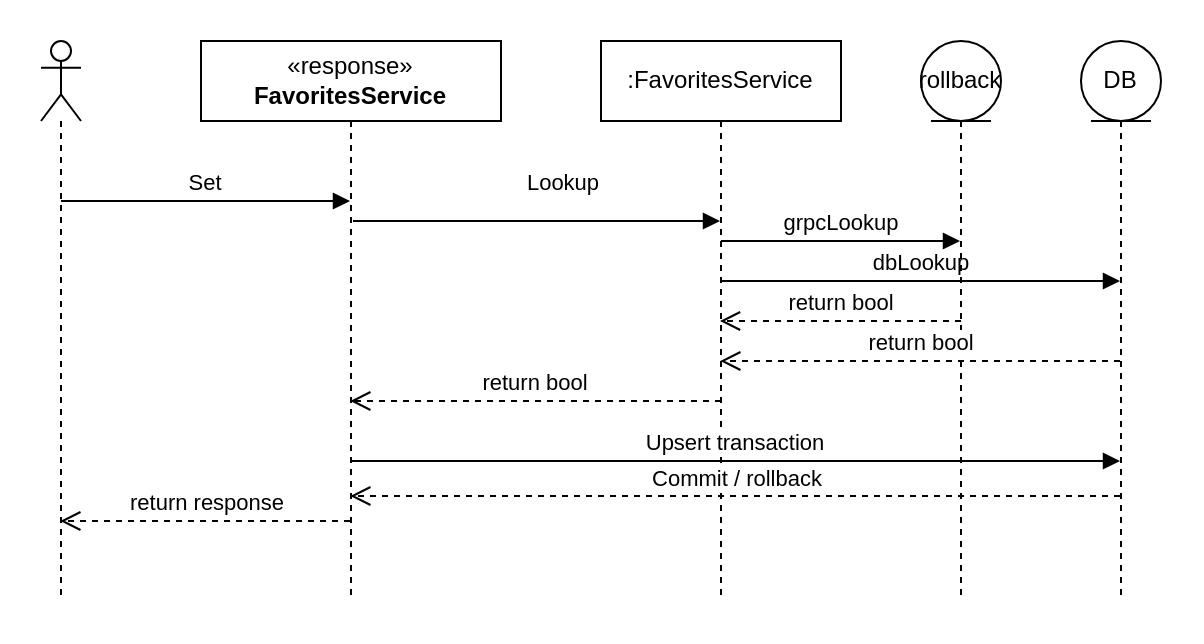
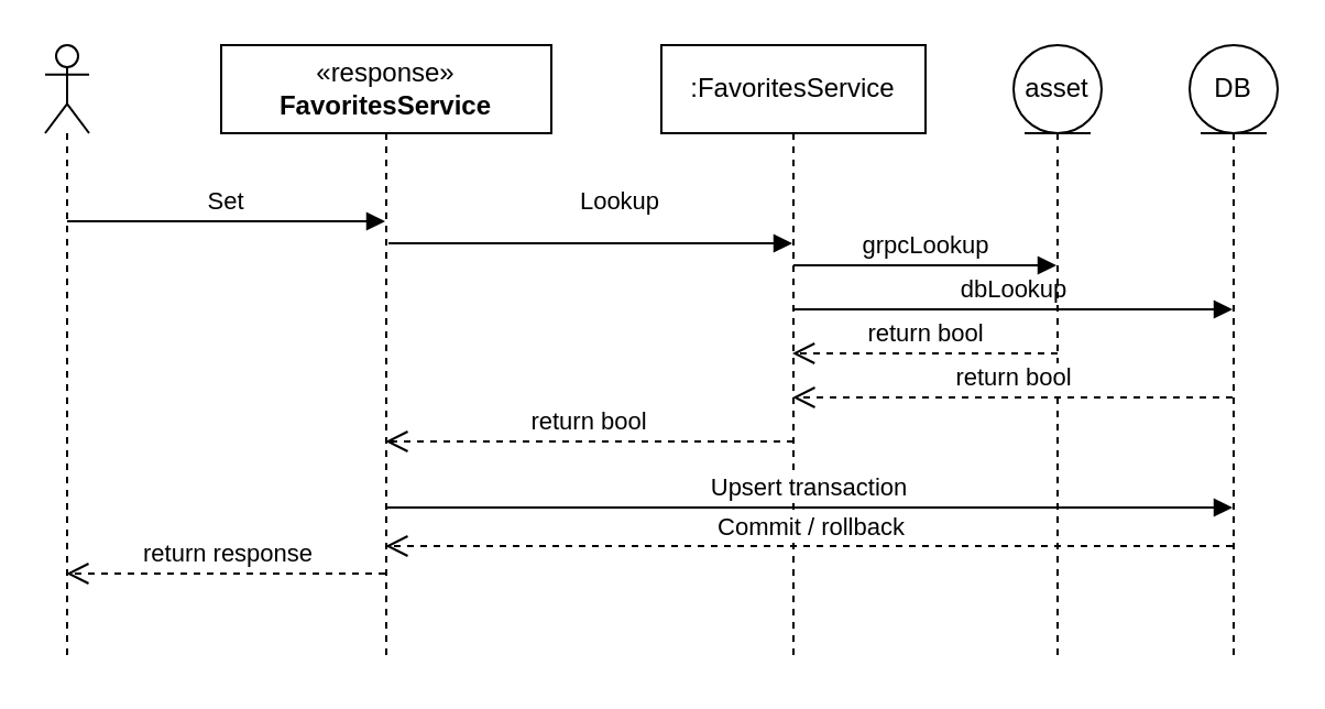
- <mxCell id="10" value="rollback" style="shape=umlLifeline;perimeter=lifelinePerimeter;whiteSpace=wrap;html=1;container=1;dropTarget=0;collapsible=0;recursiveResize=0;outlineConnect=0;portConstraint=eastwest;newEdgeStyle={&quot;curved&quot;:0,&quot;rounded&quot;:0};participant=umlEntity;" vertex="1" parent="1"><mxGeometry x="460" y="20" width="40" height="280" as="geometry" /></mxCell>
+ <mxCell id="10" value="asset" style="shape=umlLifeline;perimeter=lifelinePerimeter;whiteSpace=wrap;html=1;container=1;dropTarget=0;collapsible=0;recursiveResize=0;outlineConnect=0;portConstraint=eastwest;newEdgeStyle={&quot;curved&quot;:0,&quot;rounded&quot;:0};participant=umlEntity;" vertex="1" parent="1"><mxGeometry x="460" y="20" width="40" height="280" as="geometry" /></mxCell>
